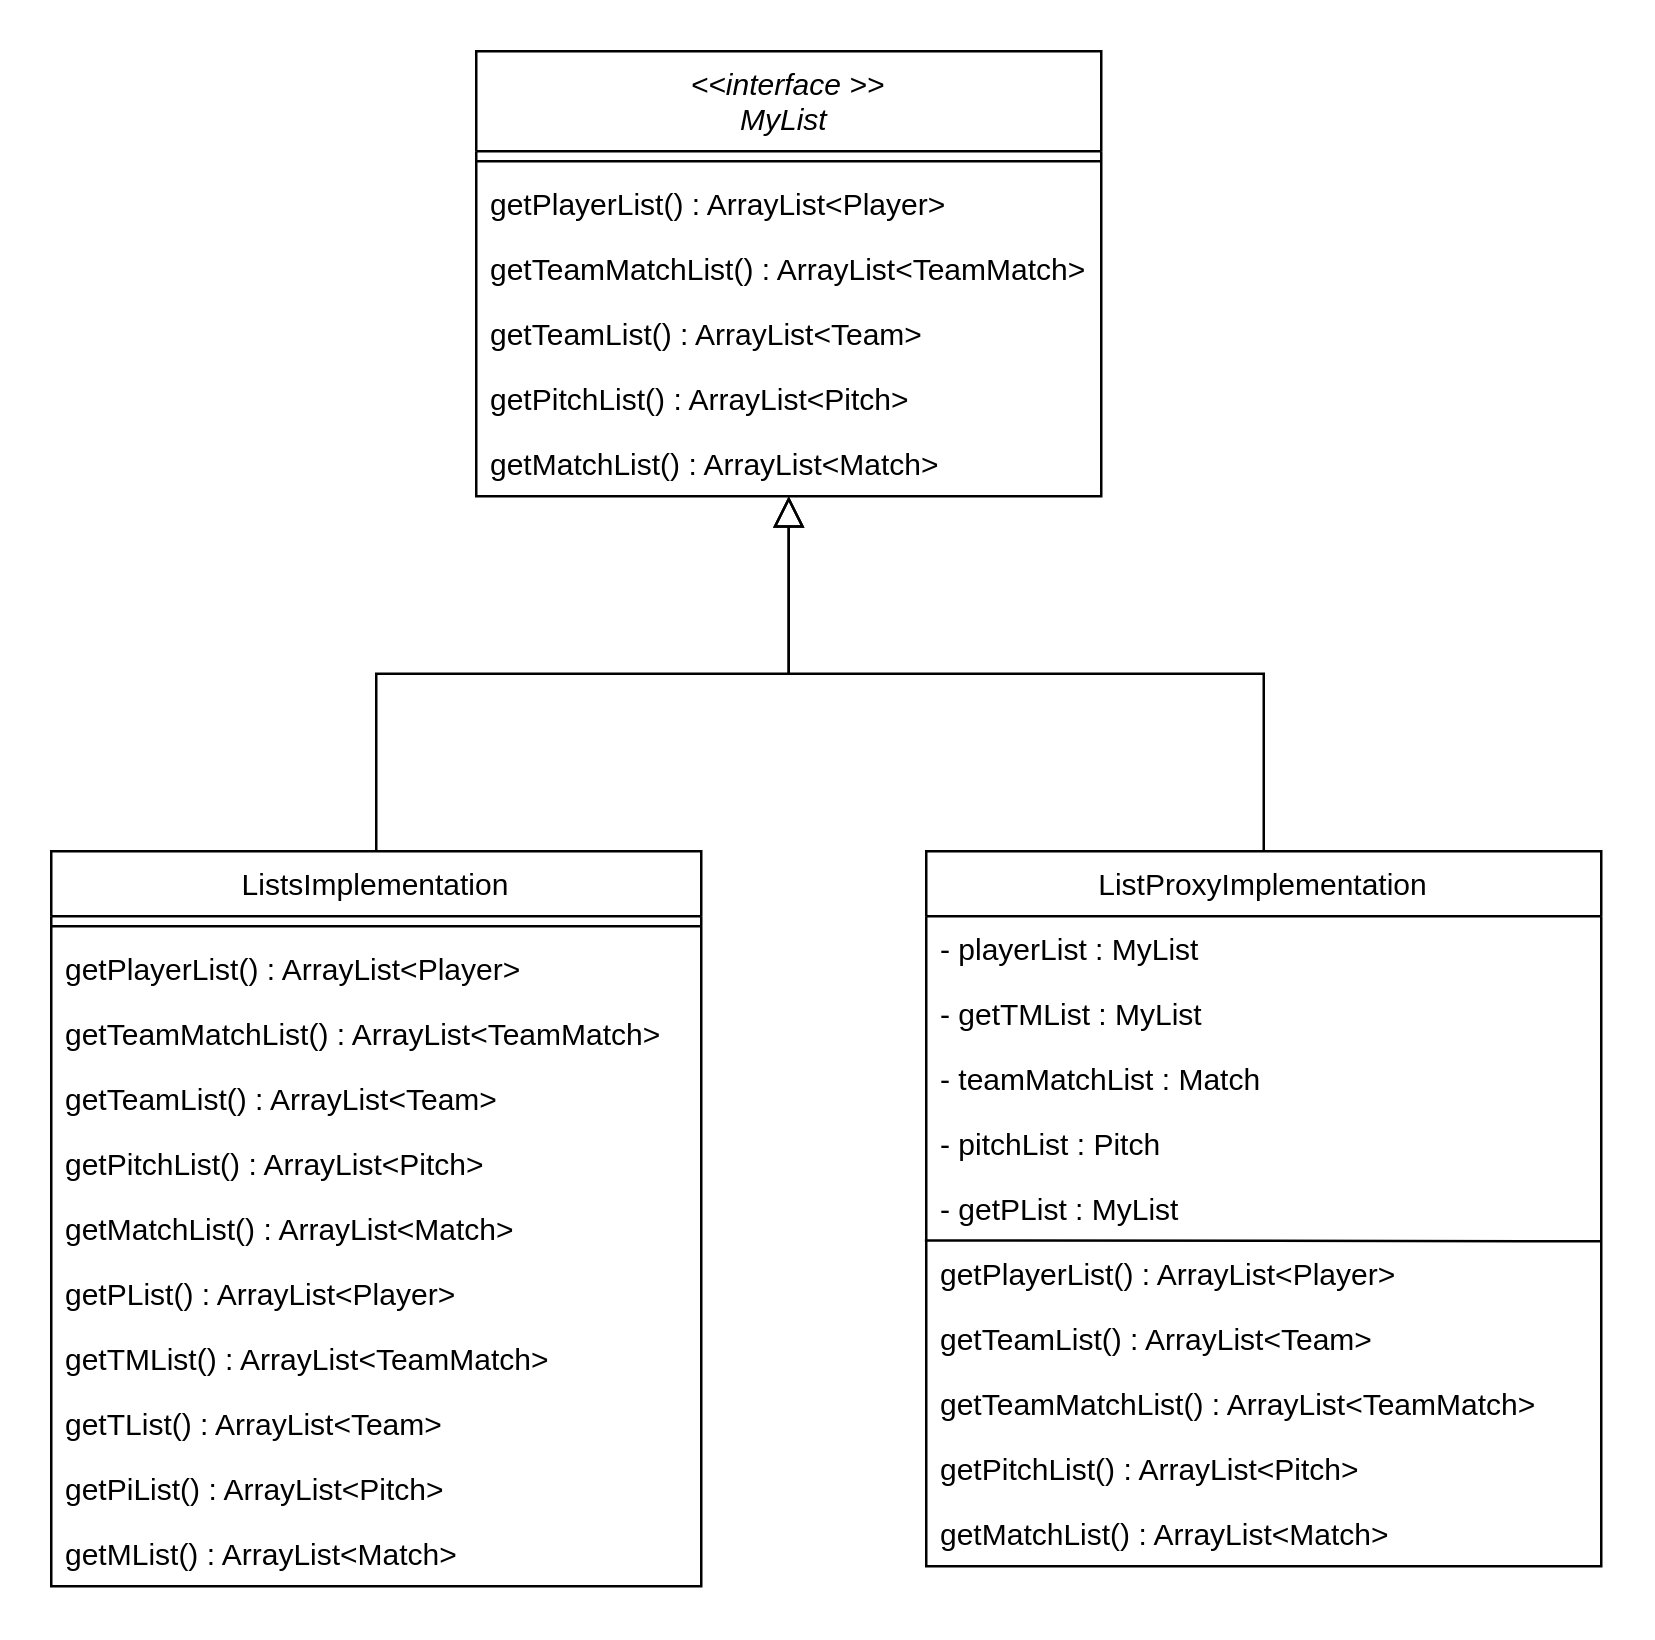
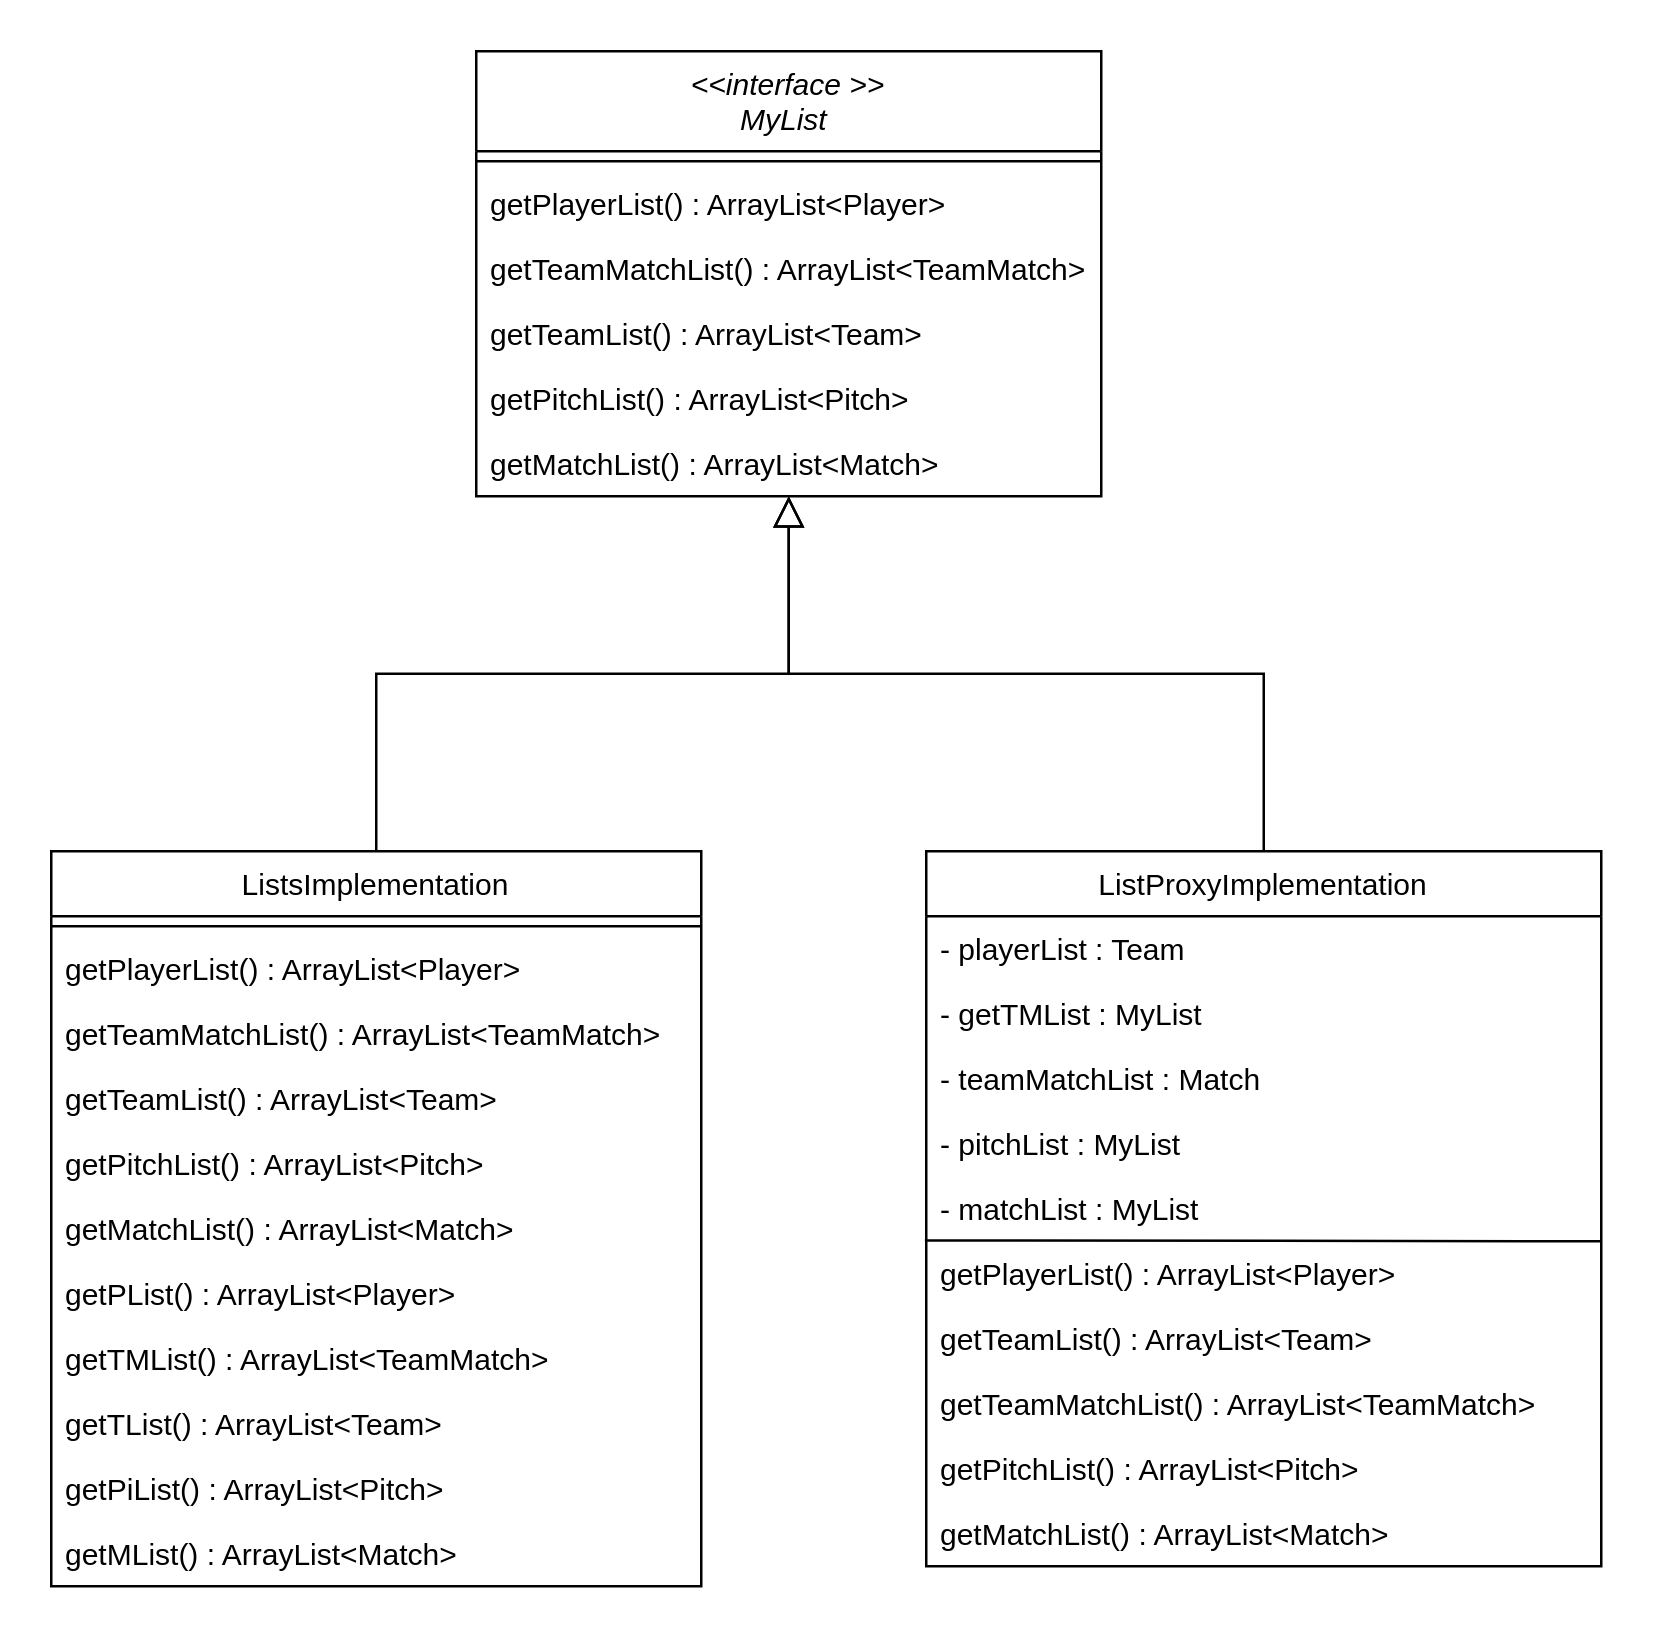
- <mxCell id="23" value="- playerList : MyList" style="text;align=left;verticalAlign=top;spacingLeft=4;spacingRight=4;overflow=hidden;rotatable=0;points=[[0,0.5],[1,0.5]];portConstraint=eastwest;" vertex="1" parent="22"><mxGeometry y="26" width="270" height="26" as="geometry" /></mxCell>
+ <mxCell id="23" value="- playerList : Team" style="text;align=left;verticalAlign=top;spacingLeft=4;spacingRight=4;overflow=hidden;rotatable=0;points=[[0,0.5],[1,0.5]];portConstraint=eastwest;" vertex="1" parent="22"><mxGeometry y="26" width="270" height="26" as="geometry" /></mxCell>
- <mxCell id="26" value="- pitchList : Pitch" style="text;align=left;verticalAlign=top;spacingLeft=4;spacingRight=4;overflow=hidden;rotatable=0;points=[[0,0.5],[1,0.5]];portConstraint=eastwest;" vertex="1" parent="22"><mxGeometry y="104" width="270" height="26" as="geometry" /></mxCell>
+ <mxCell id="26" value="- pitchList : MyList" style="text;align=left;verticalAlign=top;spacingLeft=4;spacingRight=4;overflow=hidden;rotatable=0;points=[[0,0.5],[1,0.5]];portConstraint=eastwest;" vertex="1" parent="22"><mxGeometry y="104" width="270" height="26" as="geometry" /></mxCell>
- <mxCell id="27" value="- getPList : MyList" style="text;align=left;verticalAlign=top;spacingLeft=4;spacingRight=4;overflow=hidden;rotatable=0;points=[[0,0.5],[1,0.5]];portConstraint=eastwest;" vertex="1" parent="22"><mxGeometry y="130" width="270" height="26" as="geometry" /></mxCell>
+ <mxCell id="27" value="- matchList : MyList" style="text;align=left;verticalAlign=top;spacingLeft=4;spacingRight=4;overflow=hidden;rotatable=0;points=[[0,0.5],[1,0.5]];portConstraint=eastwest;" vertex="1" parent="22"><mxGeometry y="130" width="270" height="26" as="geometry" /></mxCell>
